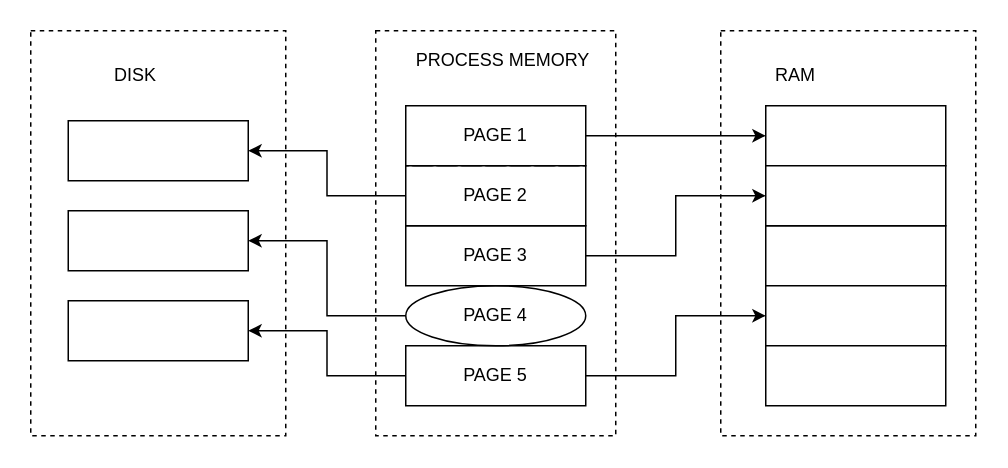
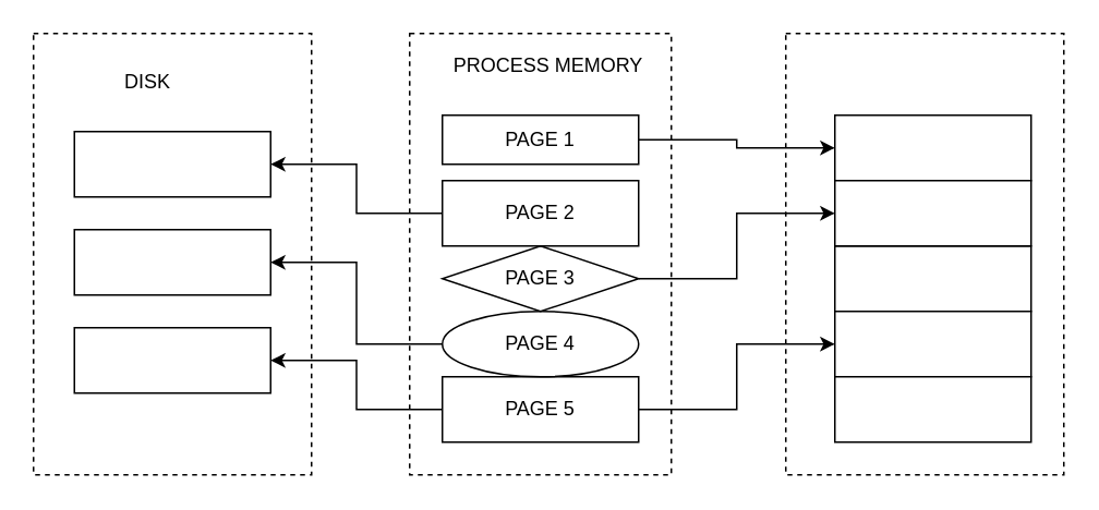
- <mxCell id="21" value="RAM" style="text;html=1;strokeColor=none;fillColor=none;align=center;verticalAlign=middle;whiteSpace=wrap;rounded=0;dashed=1;" vertex="1" parent="1"><mxGeometry x="510" y="40" width="40" height="20" as="geometry" /></mxCell>
- <mxCell id="6" value="PAGE 1" style="rounded=0;whiteSpace=wrap;html=1;" vertex="1" parent="1"><mxGeometry x="270" y="70" width="120" height="40" as="geometry" /></mxCell>
+ <mxCell id="6" value="PAGE 1" style="rounded=0;whiteSpace=wrap;html=1;" vertex="1" parent="1"><mxGeometry x="270" y="70" width="120" height="30" as="geometry" /></mxCell>
- <mxCell id="14" value="PAGE 3" style="rounded=0;whiteSpace=wrap;html=1;" vertex="1" parent="1"><mxGeometry x="270" y="150" width="120" height="40" as="geometry" /></mxCell>
+ <mxCell id="14" value="PAGE 3" style="rhombus;whiteSpace=wrap;html=1;" vertex="1" parent="1"><mxGeometry x="270" y="150" width="120" height="40" as="geometry" /></mxCell>
